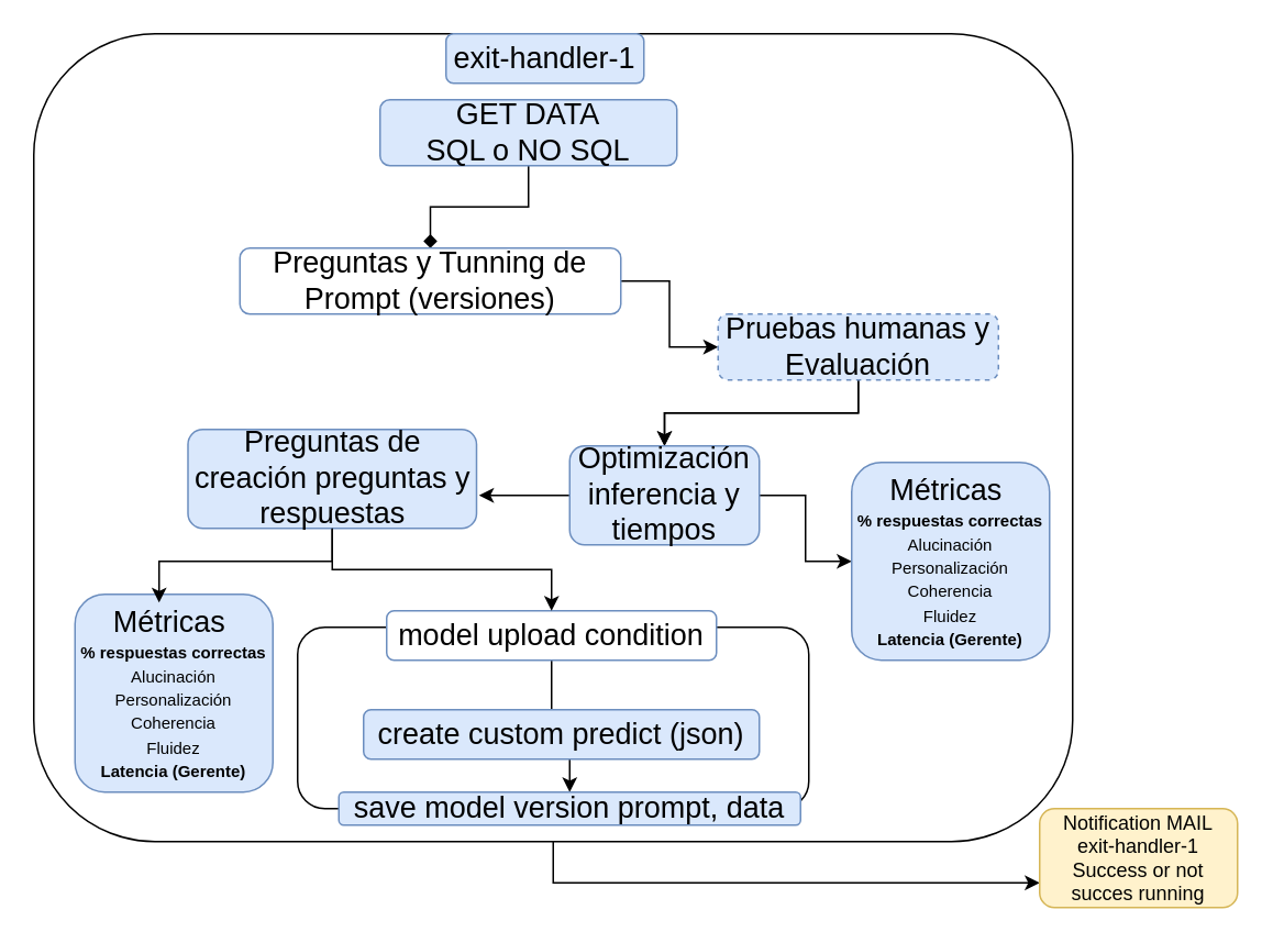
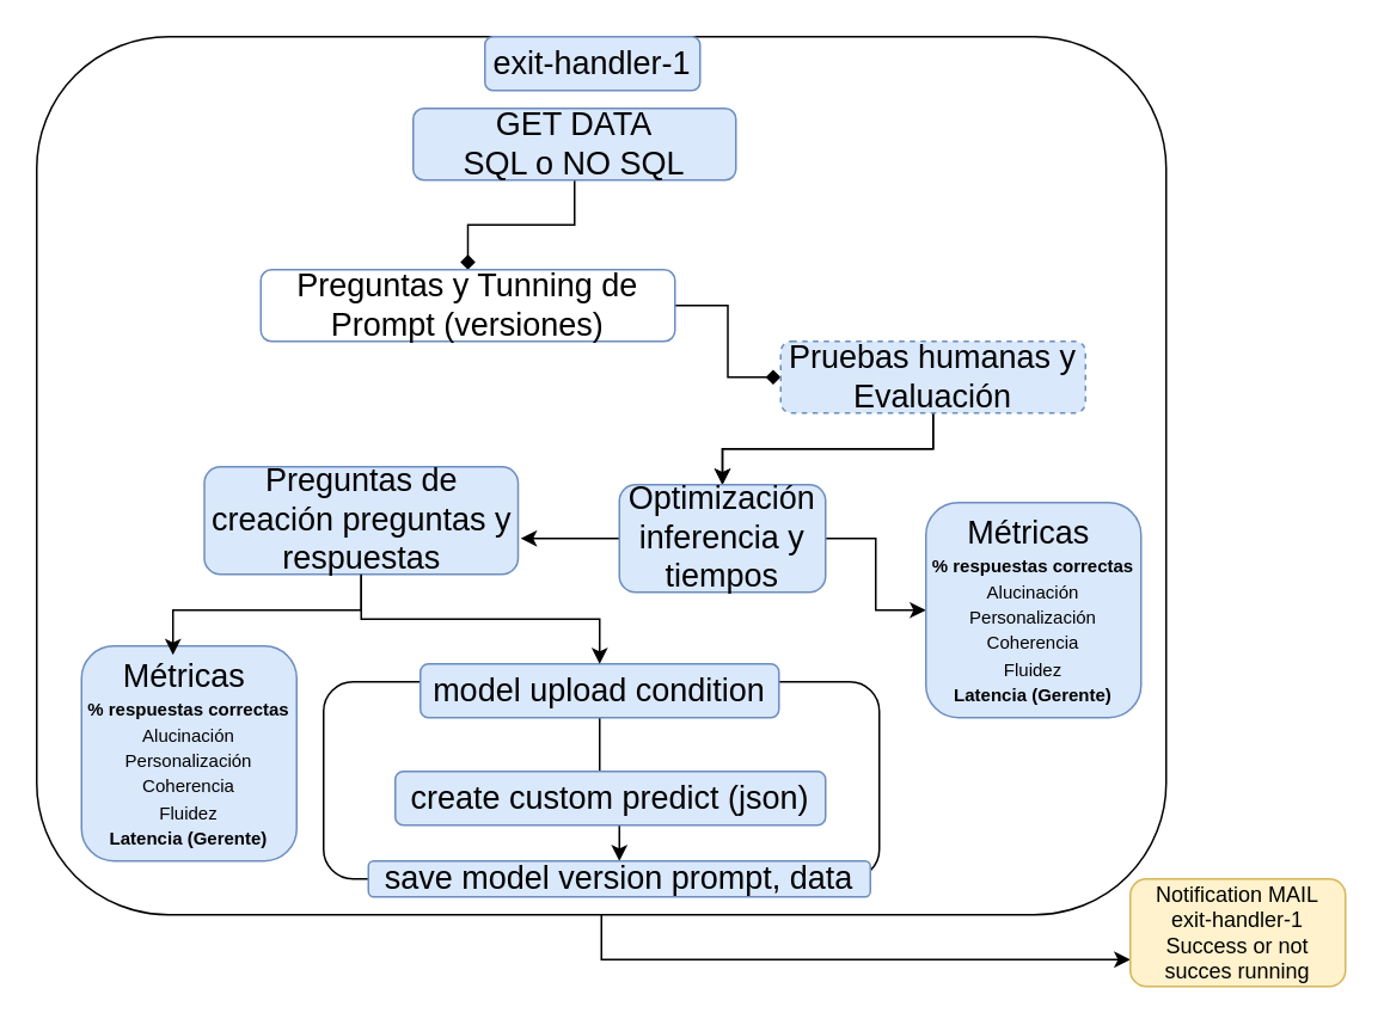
- <mxCell id="8" style="edgeStyle=orthogonalEdgeStyle;rounded=0;orthogonalLoop=1;jettySize=auto;html=1;entryX=0;entryY=0.5;entryDx=0;entryDy=0;" parent="1" source="9" target="12" edge="1"><mxGeometry relative="1" as="geometry" /></mxCell>
+ <mxCell id="8" style="edgeStyle=orthogonalEdgeStyle;rounded=0;orthogonalLoop=1;jettySize=auto;html=1;entryX=0;entryY=0.5;entryDx=0;entryDy=0;endArrow=diamond;" parent="1" source="9" target="12" edge="1"><mxGeometry relative="1" as="geometry" /></mxCell>
- <mxCell id="18" value="&lt;font style=&quot;font-size: 18px;&quot;&gt;model upload condition&lt;/font&gt;" style="rounded=1;whiteSpace=wrap;html=1;fillColor=#ffffff;strokeColor=#6c8ebf;" parent="1" vertex="1"><mxGeometry x="234" y="370" width="200" height="30" as="geometry" /></mxCell>
+ <mxCell id="18" value="&lt;font style=&quot;font-size: 18px;&quot;&gt;model upload condition&lt;/font&gt;" style="rounded=1;whiteSpace=wrap;html=1;fillColor=#dae8fc;strokeColor=#6c8ebf;" parent="1" vertex="1"><mxGeometry x="234" y="370" width="200" height="30" as="geometry" /></mxCell>
